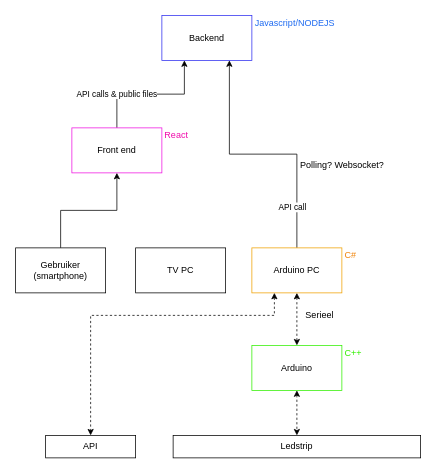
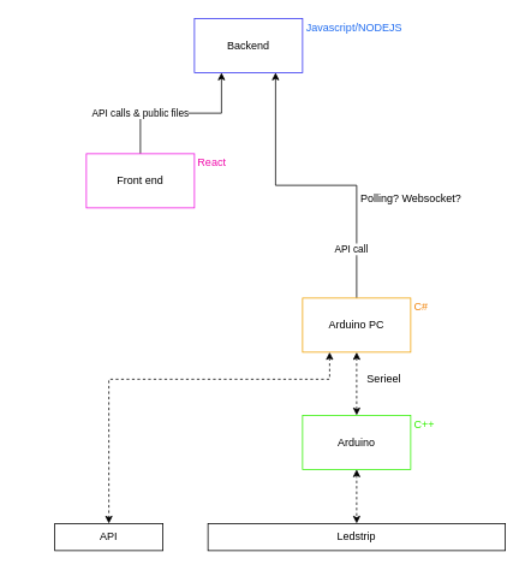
- <mxCell id="16" style="edgeStyle=orthogonalEdgeStyle;rounded=0;orthogonalLoop=1;jettySize=auto;html=1;exitX=0.5;exitY=0;exitDx=0;exitDy=0;entryX=0.5;entryY=1;entryDx=0;entryDy=0;" edge="1" parent="1" source="17" target="14"><mxGeometry relative="1" as="geometry" /></mxCell>
- <mxCell id="17" value="Gebruiker&lt;br&gt;(smartphone)" style="rounded=0;whiteSpace=wrap;html=1;" vertex="1" parent="1"><mxGeometry x="20" y="330" width="120" height="60" as="geometry" /></mxCell>
- <mxCell id="2" value="TV PC" style="rounded=0;whiteSpace=wrap;html=1;" vertex="1" parent="1"><mxGeometry x="180" y="330" width="120" height="60" as="geometry" /></mxCell>
